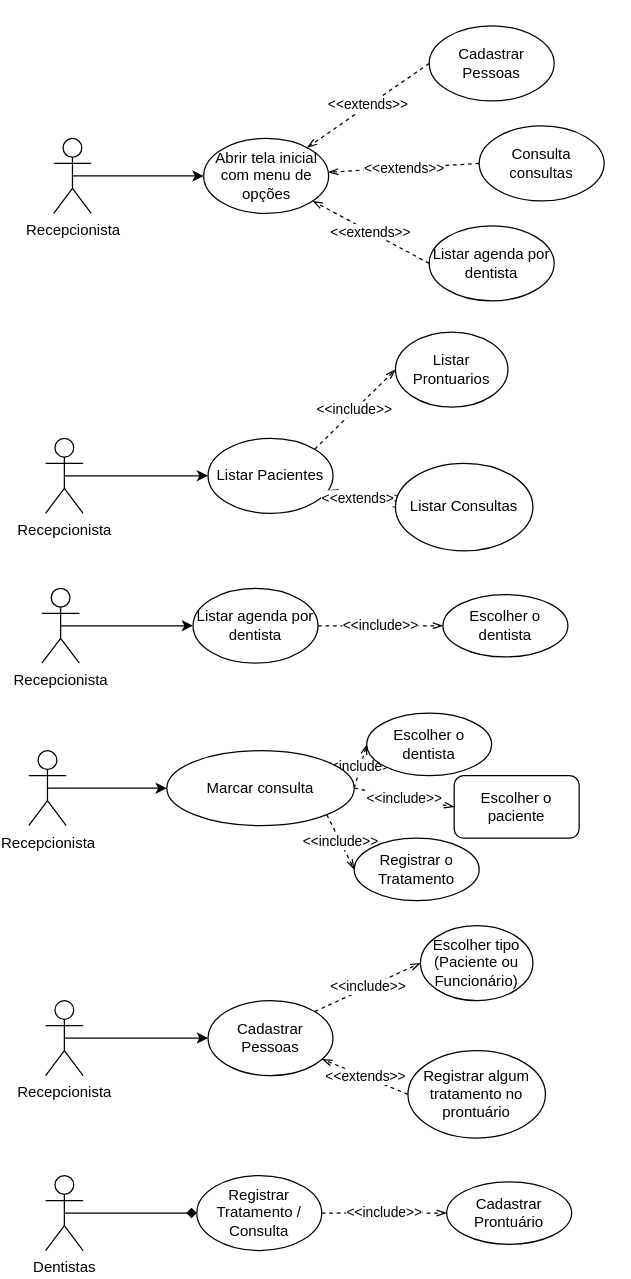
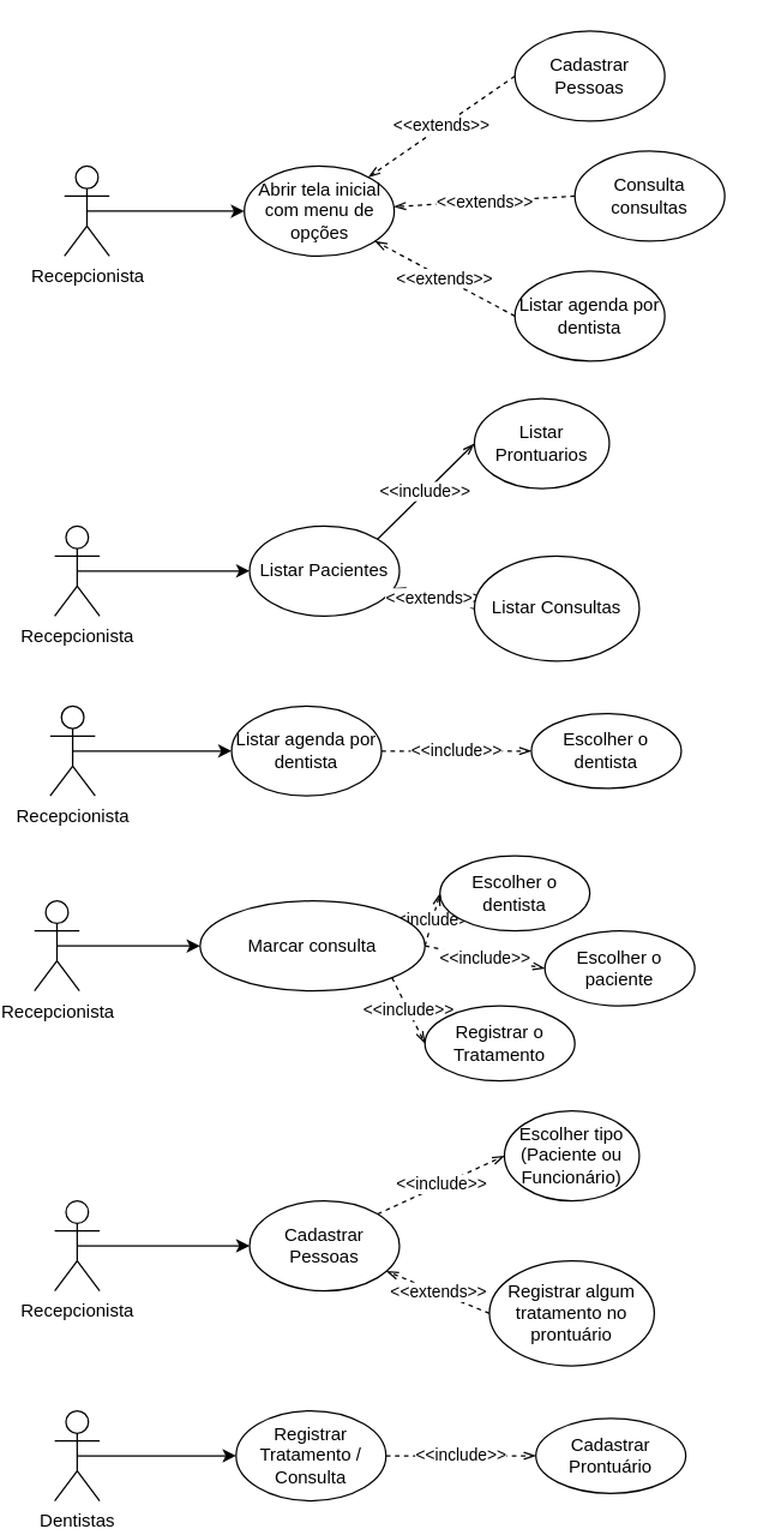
- <mxCell id="19" value="&amp;lt;&amp;lt;include&amp;gt;&amp;gt;" style="edgeStyle=none;rounded=0;orthogonalLoop=1;jettySize=auto;html=1;exitX=1;exitY=0;exitDx=0;exitDy=0;entryX=0;entryY=0.5;entryDx=0;entryDy=0;dashed=1;endArrow=openThin;endFill=0;" parent="1" source="20" target="21" edge="1"><mxGeometry relative="1" as="geometry" /></mxCell>
+ <mxCell id="19" value="&amp;lt;&amp;lt;include&amp;gt;&amp;gt;" style="edgeStyle=none;rounded=0;orthogonalLoop=1;jettySize=auto;html=1;exitX=1;exitY=0;exitDx=0;exitDy=0;entryX=0;entryY=0.5;entryDx=0;entryDy=0;dashed=0;endArrow=openThin;endFill=0;" parent="1" source="20" target="21" edge="1"><mxGeometry relative="1" as="geometry" /></mxCell>
- <mxCell id="38" value="Escolher o paciente" style="whiteSpace=wrap;html=1;rounded=1;" parent="1" vertex="1"><mxGeometry x="361" y="620" width="100" height="50" as="geometry" /></mxCell>
+ <mxCell id="38" value="Escolher o paciente" style="ellipse;whiteSpace=wrap;html=1;" parent="1" vertex="1"><mxGeometry x="361" y="620" width="100" height="50" as="geometry" /></mxCell>
- <mxCell id="16" style="edgeStyle=orthogonalEdgeStyle;rounded=0;orthogonalLoop=1;jettySize=auto;html=1;exitX=0.5;exitY=0.5;exitDx=0;exitDy=0;exitPerimeter=0;entryX=0;entryY=0.5;entryDx=0;entryDy=0;endArrow=diamond;" parent="1" source="17" target="6" edge="1"><mxGeometry relative="1" as="geometry" /></mxCell>
+ <mxCell id="16" style="edgeStyle=orthogonalEdgeStyle;rounded=0;orthogonalLoop=1;jettySize=auto;html=1;exitX=0.5;exitY=0.5;exitDx=0;exitDy=0;exitPerimeter=0;entryX=0;entryY=0.5;entryDx=0;entryDy=0;" parent="1" source="17" target="6" edge="1"><mxGeometry relative="1" as="geometry" /></mxCell>
